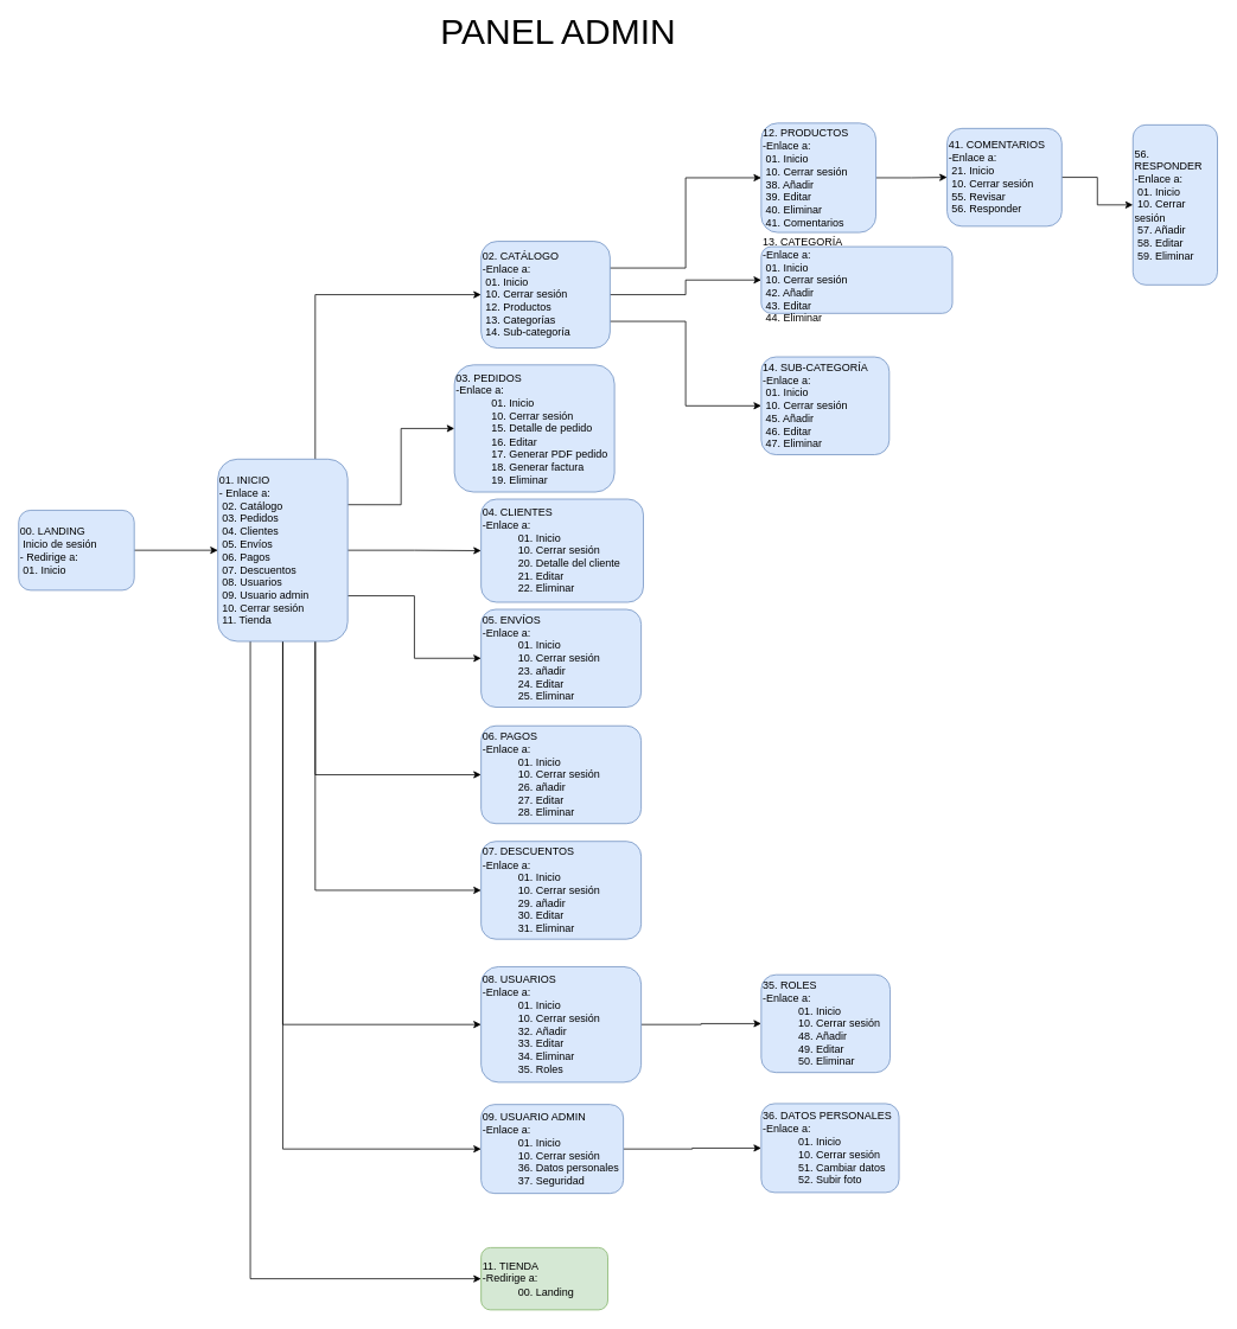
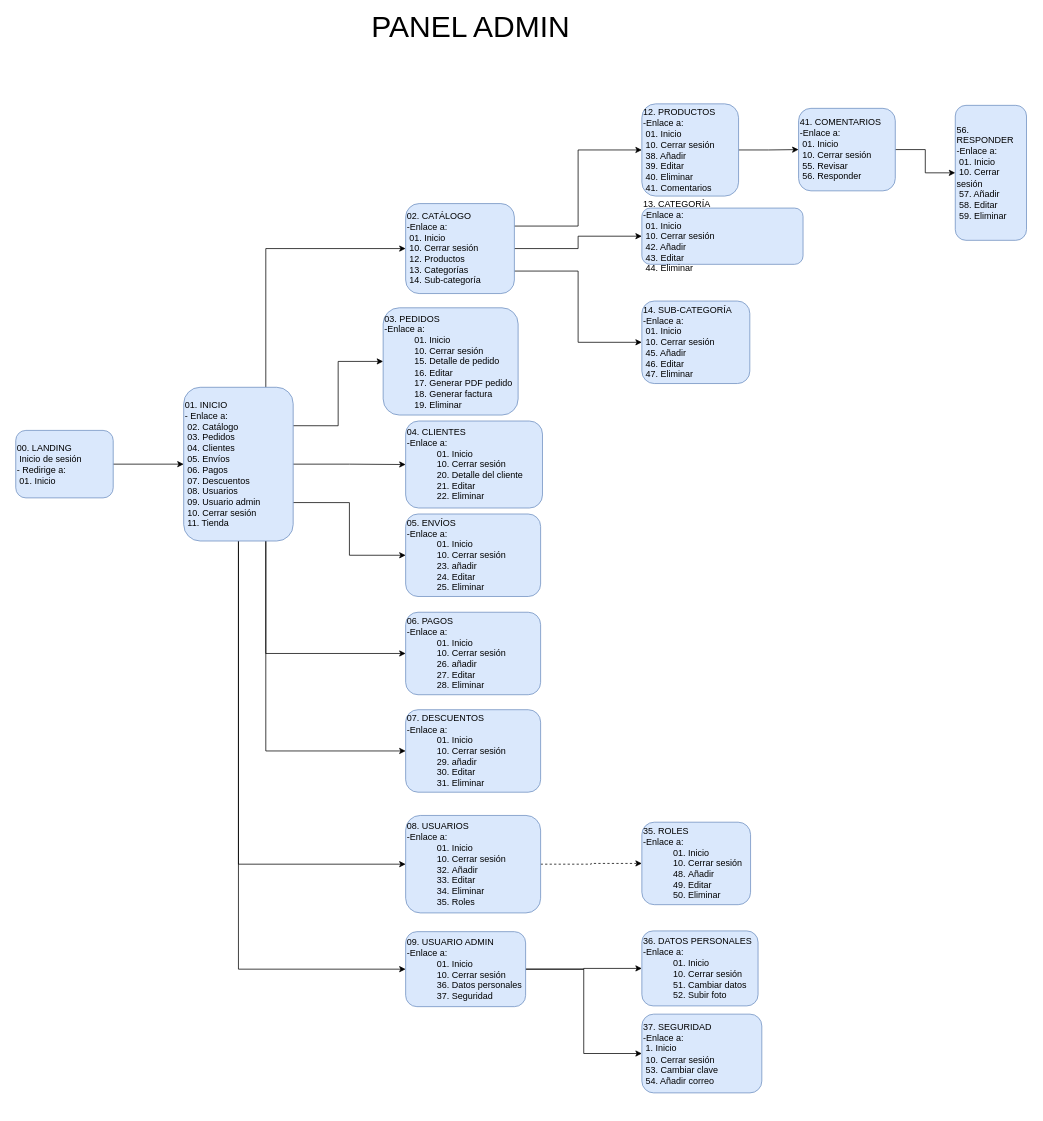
- <mxCell id="38" value="41. COMENTARIOS&lt;br&gt;-Enlace a:&lt;br&gt;&lt;span style=&quot;&quot;&gt; &lt;/span&gt;&lt;span style=&quot;white-space: pre;&quot;&gt; &lt;/span&gt;21. Inicio&lt;br&gt;&lt;span style=&quot;white-space: pre;&quot;&gt; &lt;/span&gt;10. Cerrar sesión&lt;br&gt;&lt;span style=&quot;&quot;&gt; &lt;/span&gt;&lt;span style=&quot;white-space: pre;&quot;&gt; &lt;/span&gt;55. Revisar&lt;br&gt;&lt;span style=&quot;&quot;&gt; &lt;/span&gt;&lt;span style=&quot;white-space: pre;&quot;&gt; &lt;/span&gt;56. Responder" style="whiteSpace=wrap;html=1;align=left;rounded=1;labelBackgroundColor=none;fillColor=#dae8fc;strokeColor=#6c8ebf;" vertex="1" parent="1"><mxGeometry x="1064" y="144" width="129" height="110" as="geometry" /></mxCell>
+ <mxCell id="38" value="41. COMENTARIOS&lt;br&gt;-Enlace a:&lt;br&gt;&lt;span style=&quot;&quot;&gt; &lt;/span&gt;&lt;span style=&quot;white-space: pre;&quot;&gt; &lt;/span&gt;01. Inicio&lt;br&gt;&lt;span style=&quot;white-space: pre;&quot;&gt; &lt;/span&gt;10. Cerrar sesión&lt;br&gt;&lt;span style=&quot;&quot;&gt; &lt;/span&gt;&lt;span style=&quot;white-space: pre;&quot;&gt; &lt;/span&gt;55. Revisar&lt;br&gt;&lt;span style=&quot;&quot;&gt; &lt;/span&gt;&lt;span style=&quot;white-space: pre;&quot;&gt; &lt;/span&gt;56. Responder" style="whiteSpace=wrap;html=1;align=left;rounded=1;labelBackgroundColor=none;fillColor=#dae8fc;strokeColor=#6c8ebf;" vertex="1" parent="1"><mxGeometry x="1064" y="144" width="129" height="110" as="geometry" /></mxCell>
- <mxCell id="21" value="" style="edgeStyle=orthogonalEdgeStyle;rounded=0;orthogonalLoop=1;jettySize=auto;html=1;" edge="1" parent="1" source="22" target="33"><mxGeometry relative="1" as="geometry" /></mxCell>
+ <mxCell id="21" value="" style="edgeStyle=orthogonalEdgeStyle;rounded=0;orthogonalLoop=1;jettySize=auto;html=1;dashed=1;" edge="1" parent="1" source="22" target="33"><mxGeometry relative="1" as="geometry" /></mxCell>
+ <mxCell id="25" style="edgeStyle=orthogonalEdgeStyle;rounded=0;orthogonalLoop=1;jettySize=auto;html=1;entryX=0;entryY=0.5;entryDx=0;entryDy=0;" edge="1" parent="1" source="26" target="28"><mxGeometry relative="1" as="geometry" /></mxCell>
+ <mxCell id="28" value="37. SEGURIDAD&lt;br&gt;-Enlace a:&lt;br&gt;&lt;span style=&quot;&quot;&gt;&lt;span style=&quot;&quot;&gt; &lt;/span&gt;&lt;span style=&quot;&quot;&gt; &lt;/span&gt;&lt;span style=&quot;white-space: pre;&quot;&gt; &lt;/span&gt;1.&amp;nbsp;Inicio&lt;br&gt;&lt;/span&gt;&lt;span style=&quot;white-space: pre;&quot;&gt; &lt;/span&gt;10. Cerrar sesión&lt;br&gt;&lt;span style=&quot;&quot;&gt; &lt;/span&gt;&lt;span style=&quot;&quot;&gt; &lt;/span&gt;&lt;span style=&quot;white-space: pre;&quot;&gt; &lt;/span&gt;53. Cambiar clave&lt;br&gt;&lt;span style=&quot;&quot;&gt; &lt;/span&gt;&lt;span style=&quot;&quot;&gt; &lt;/span&gt;&lt;span style=&quot;white-space: pre;&quot;&gt; &lt;/span&gt;54. Añadir correo" style="whiteSpace=wrap;html=1;align=left;rounded=1;labelBackgroundColor=none;fillColor=#dae8fc;strokeColor=#6c8ebf;" vertex="1" parent="1"><mxGeometry x="855" y="1352" width="160" height="105" as="geometry" /></mxCell>
- <mxCell id="10" style="edgeStyle=orthogonalEdgeStyle;rounded=0;orthogonalLoop=1;jettySize=auto;html=1;exitX=0.25;exitY=1;exitDx=0;exitDy=0;entryX=0;entryY=0.5;entryDx=0;entryDy=0;" edge="1" parent="1" source="14" target="23"><mxGeometry relative="1" as="geometry" /></mxCell>
- <mxCell id="23" value="&lt;div style=&quot;border-color: var(--border-color); color: rgb(0, 0, 0); font-family: Helvetica; font-size: 12px; font-style: normal; font-variant-ligatures: normal; font-variant-caps: normal; font-weight: 400; letter-spacing: normal; orphans: 2; text-indent: 0px; text-transform: none; widows: 2; word-spacing: 0px; -webkit-text-stroke-width: 0px; text-decoration-thickness: initial; text-decoration-style: initial; text-decoration-color: initial;&quot;&gt;11. TIENDA&lt;/div&gt;&lt;div style=&quot;border-color: var(--border-color);&quot;&gt;-Redirige a:&lt;/div&gt;&lt;blockquote style=&quot;border: none; margin: 0px 0px 0px 40px; padding: 0px;&quot;&gt;&lt;/blockquote&gt;&lt;blockquote style=&quot;border: none; color: rgb(0, 0, 0); font-family: Helvetica; font-size: 12px; font-style: normal; font-variant-ligatures: normal; font-variant-caps: normal; font-weight: 400; letter-spacing: normal; orphans: 2; text-indent: 0px; text-transform: none; widows: 2; word-spacing: 0px; -webkit-text-stroke-width: 0px; text-decoration-thickness: initial; text-decoration-style: initial; text-decoration-color: initial; margin: 0px 0px 0px 40px; padding: 0px;&quot;&gt;&lt;div style=&quot;border-color: var(--border-color);&quot;&gt;00. Landing&lt;/div&gt;&lt;/blockquote&gt;" style="whiteSpace=wrap;html=1;rounded=1;align=left;fillColor=#d5e8d4;strokeColor=#82b366;" vertex="1" parent="1"><mxGeometry x="540" y="1403" width="142.5" height="70" as="geometry" /></mxCell>
